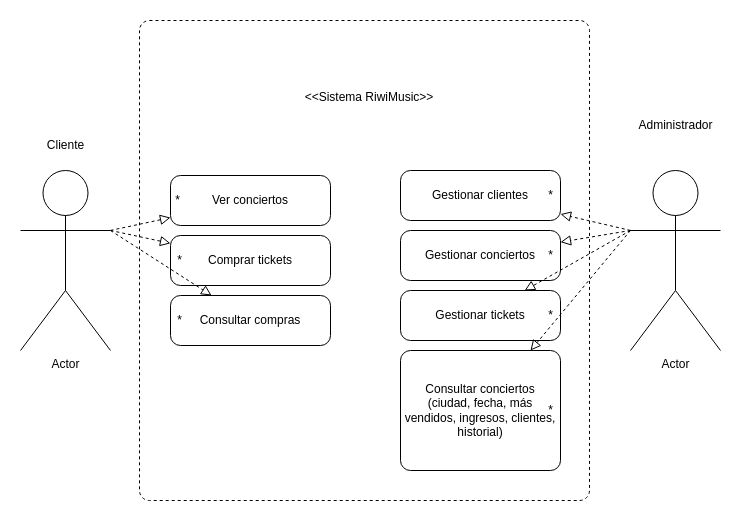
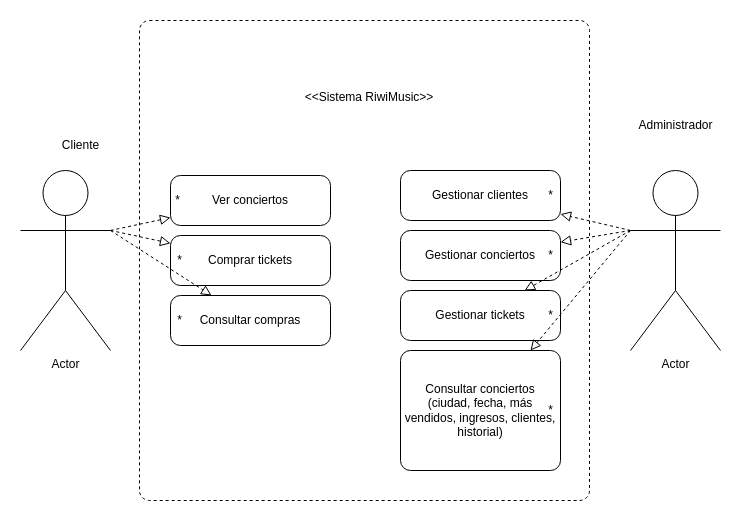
- <mxCell id="5" value="Cliente" style="text;html=1;align=center;verticalAlign=middle;resizable=0;points=[];autosize=1;strokeColor=none;fillColor=none;" vertex="1" parent="1"><mxGeometry x="35" y="130" width="60" height="30" as="geometry" /></mxCell>
+ <mxCell id="5" value="Cliente" style="text;html=1;align=center;verticalAlign=middle;resizable=0;points=[];autosize=1;strokeColor=none;fillColor=none;" vertex="1" parent="1"><mxGeometry x="50" y="130" width="60" height="30" as="geometry" /></mxCell>
